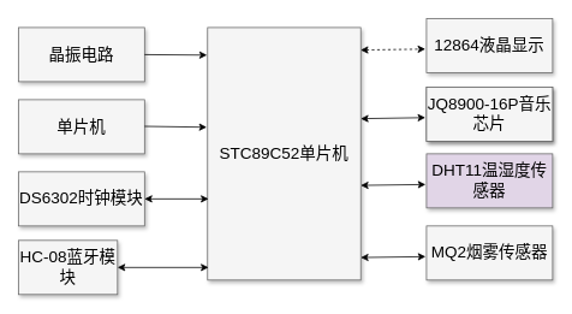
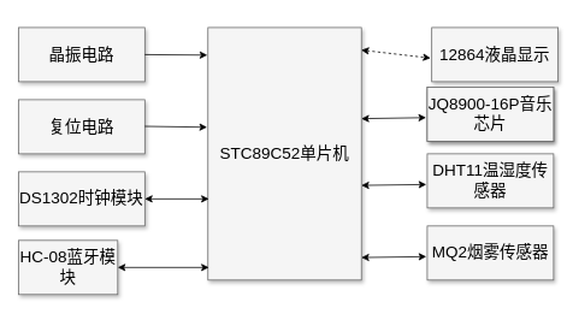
- <mxCell id="3" value="12864液晶显示" style="whiteSpace=wrap;html=1;shadow=1;fontSize=18;fillColor=#f5f5f5;strokeColor=#666666;" parent="1" vertex="1"><mxGeometry x="473" y="20" width="140" height="60" as="geometry" /></mxCell>
+ <mxCell id="3" value="12864液晶显示" style="whiteSpace=wrap;html=1;shadow=1;fontSize=18;fillColor=#f5f5f5;strokeColor=#666666;" parent="1" vertex="1"><mxGeometry x="478" y="30" width="140" height="60" as="geometry" /></mxCell>
- <mxCell id="13" value="单片机" style="whiteSpace=wrap;html=1;shadow=1;fontSize=18;fillColor=#f5f5f5;strokeColor=#666666;" vertex="1" parent="1"><mxGeometry x="20" y="110" width="140" height="60" as="geometry" /></mxCell>
+ <mxCell id="13" value="复位电路" style="whiteSpace=wrap;html=1;shadow=1;fontSize=18;fillColor=#f5f5f5;strokeColor=#666666;" vertex="1" parent="1"><mxGeometry x="20" y="110" width="140" height="60" as="geometry" /></mxCell>
- <mxCell id="9" value="DHT11温湿度传感器" style="whiteSpace=wrap;html=1;shadow=1;fontSize=18;fillColor=#e1d5e7;strokeColor=#666666;" vertex="1" parent="1"><mxGeometry x="473" y="170" width="140" height="60" as="geometry" /></mxCell>
+ <mxCell id="9" value="DHT11温湿度传感器" style="whiteSpace=wrap;html=1;shadow=1;fontSize=18;fillColor=#f5f5f5;strokeColor=#666666;" vertex="1" parent="1"><mxGeometry x="473" y="170" width="140" height="60" as="geometry" /></mxCell>
- <mxCell id="14" value="DS6302时钟模块" style="whiteSpace=wrap;html=1;shadow=1;fontSize=18;fillColor=#f5f5f5;strokeColor=#666666;" vertex="1" parent="1"><mxGeometry x="20" y="190" width="140" height="60" as="geometry" /></mxCell>
+ <mxCell id="14" value="DS1302时钟模块" style="whiteSpace=wrap;html=1;shadow=1;fontSize=18;fillColor=#f5f5f5;strokeColor=#666666;" vertex="1" parent="1"><mxGeometry x="20" y="190" width="140" height="60" as="geometry" /></mxCell>
